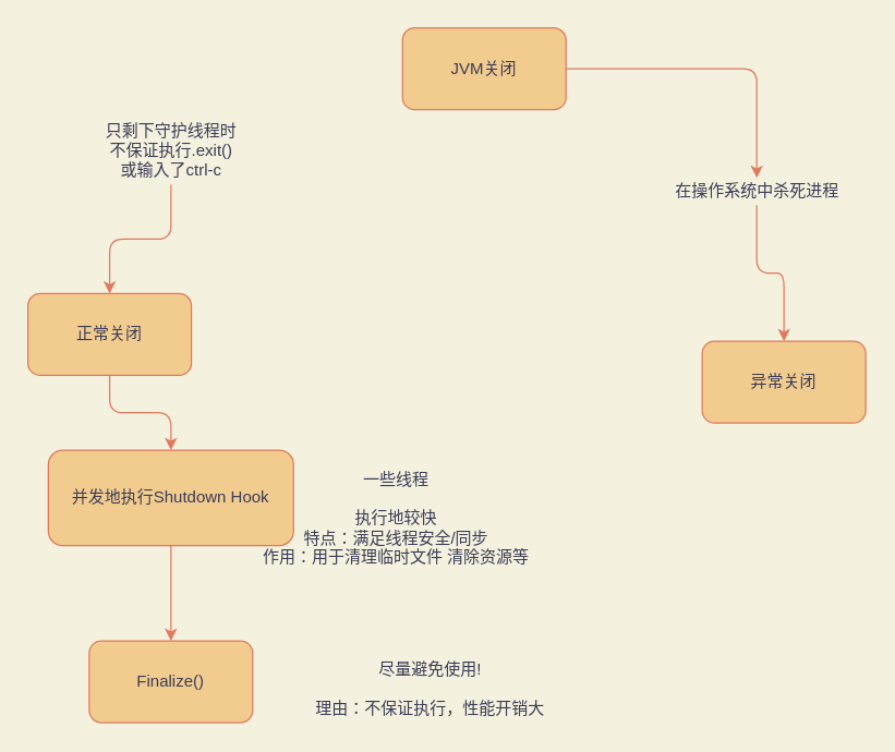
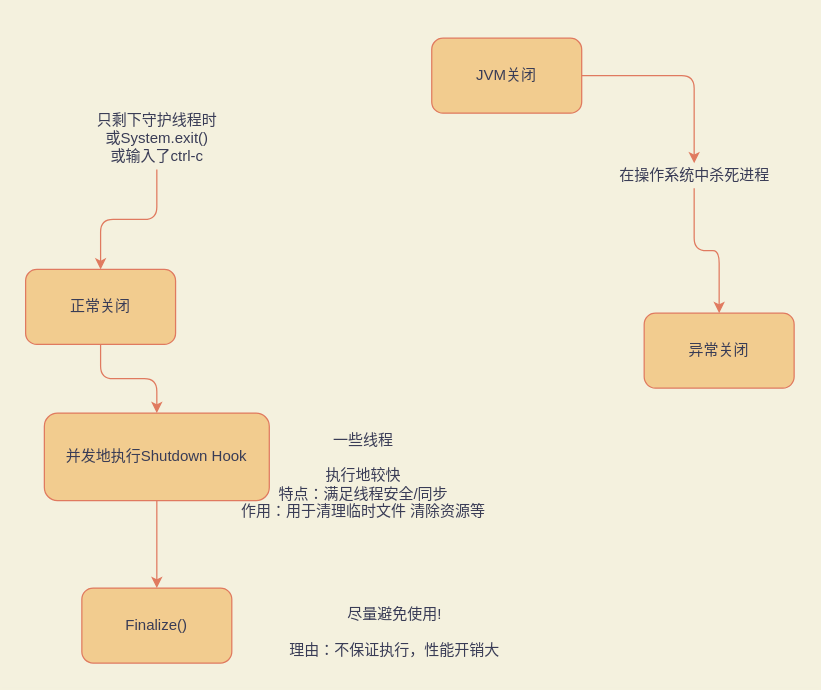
- <mxCell id="4" value="JVM关闭" style="rounded=1;whiteSpace=wrap;html=1;fillColor=#F2CC8F;strokeColor=#E07A5F;fontColor=#393C56;" parent="1" vertex="1"><mxGeometry x="295" y="20" width="120" height="60" as="geometry" /></mxCell>
+ <mxCell id="4" value="JVM关闭" style="rounded=1;whiteSpace=wrap;html=1;fillColor=#F2CC8F;strokeColor=#E07A5F;fontColor=#393C56;" parent="1" vertex="1"><mxGeometry x="345" y="30" width="120" height="60" as="geometry" /></mxCell>
- <mxCell id="11" value="只剩下守护线程时&lt;br&gt;不保证执行.exit()&lt;br&gt;或输入了ctrl-c" style="text;html=1;align=center;verticalAlign=middle;resizable=0;points=[];autosize=1;fontColor=#393C56;" parent="1" vertex="1"><mxGeometry x="70" y="85" width="110" height="50" as="geometry" /></mxCell>
+ <mxCell id="11" value="只剩下守护线程时&lt;br&gt;或System.exit()&lt;br&gt;或输入了ctrl-c" style="text;html=1;align=center;verticalAlign=middle;resizable=0;points=[];autosize=1;fontColor=#393C56;" parent="1" vertex="1"><mxGeometry x="70" y="85" width="110" height="50" as="geometry" /></mxCell>
